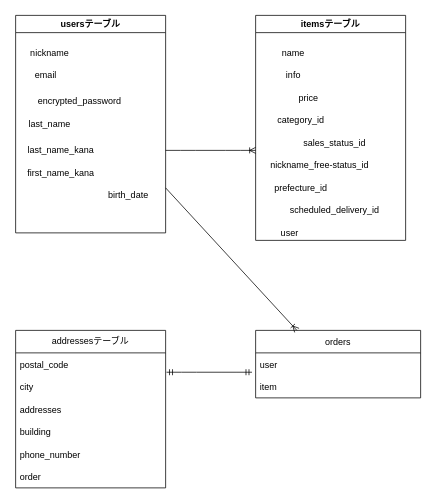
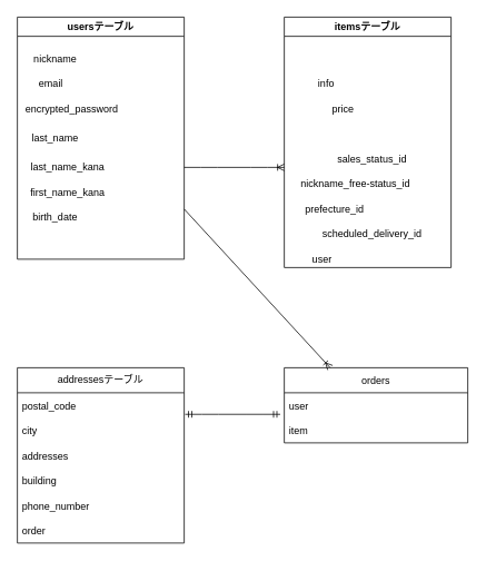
- <mxCell id="11" value="name" style="text;html=1;align=center;verticalAlign=middle;resizable=0;points=[];autosize=1;strokeColor=none;fillColor=none;" vertex="1" parent="10"><mxGeometry x="25" y="40" width="50" height="20" as="geometry" /></mxCell>
- <mxCell id="5" value="encrypted_password" style="text;html=1;align=center;verticalAlign=middle;resizable=0;points=[];autosize=1;strokeColor=none;fillColor=none;" vertex="1" parent="2"><mxGeometry x="20" y="105" width="130" height="20" as="geometry" /></mxCell>
+ <mxCell id="5" value="encrypted_password" style="text;html=1;align=center;verticalAlign=middle;resizable=0;points=[];autosize=1;strokeColor=none;fillColor=none;" vertex="1" parent="2"><mxGeometry y="100" width="130" height="20" as="geometry" /></mxCell>
- <mxCell id="14" value="category_id" style="text;html=1;align=center;verticalAlign=middle;resizable=0;points=[];autosize=1;strokeColor=none;fillColor=none;" vertex="1" parent="10"><mxGeometry x="20" y="130" width="80" height="20" as="geometry" /></mxCell>
- <mxCell id="9" value="birth_date" style="text;html=1;align=center;verticalAlign=middle;resizable=0;points=[];autosize=1;strokeColor=none;fillColor=none;" vertex="1" parent="2"><mxGeometry x="115" y="230" width="70" height="20" as="geometry" /></mxCell>
+ <mxCell id="9" value="birth_date" style="text;html=1;align=center;verticalAlign=middle;resizable=0;points=[];autosize=1;strokeColor=none;fillColor=none;" vertex="1" parent="2"><mxGeometry x="10" y="230" width="70" height="20" as="geometry" /></mxCell>
